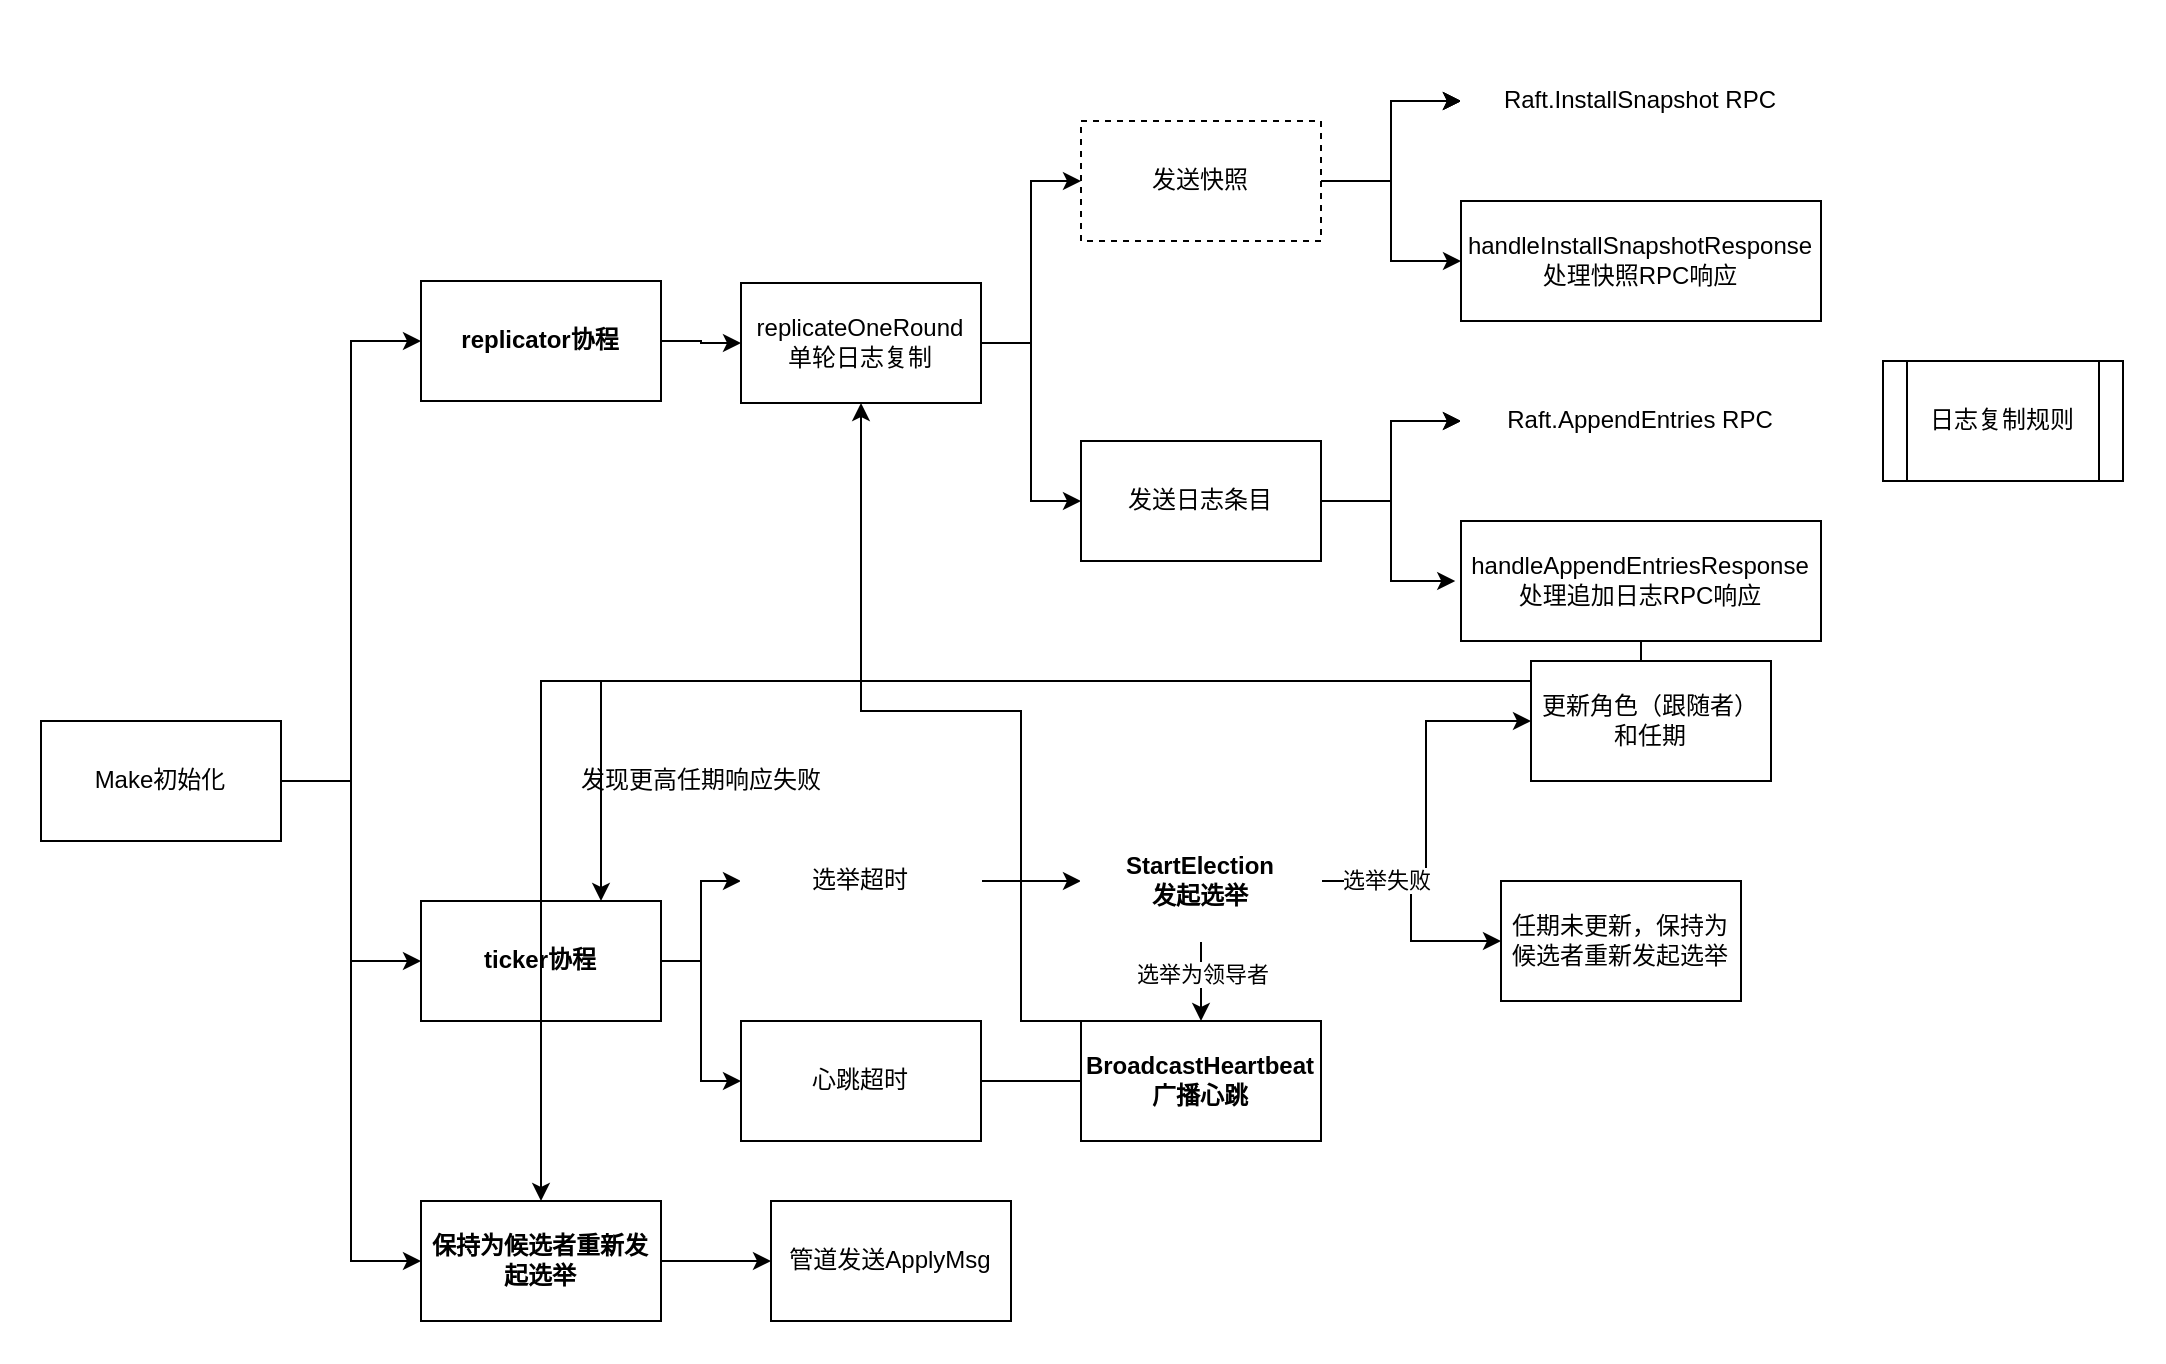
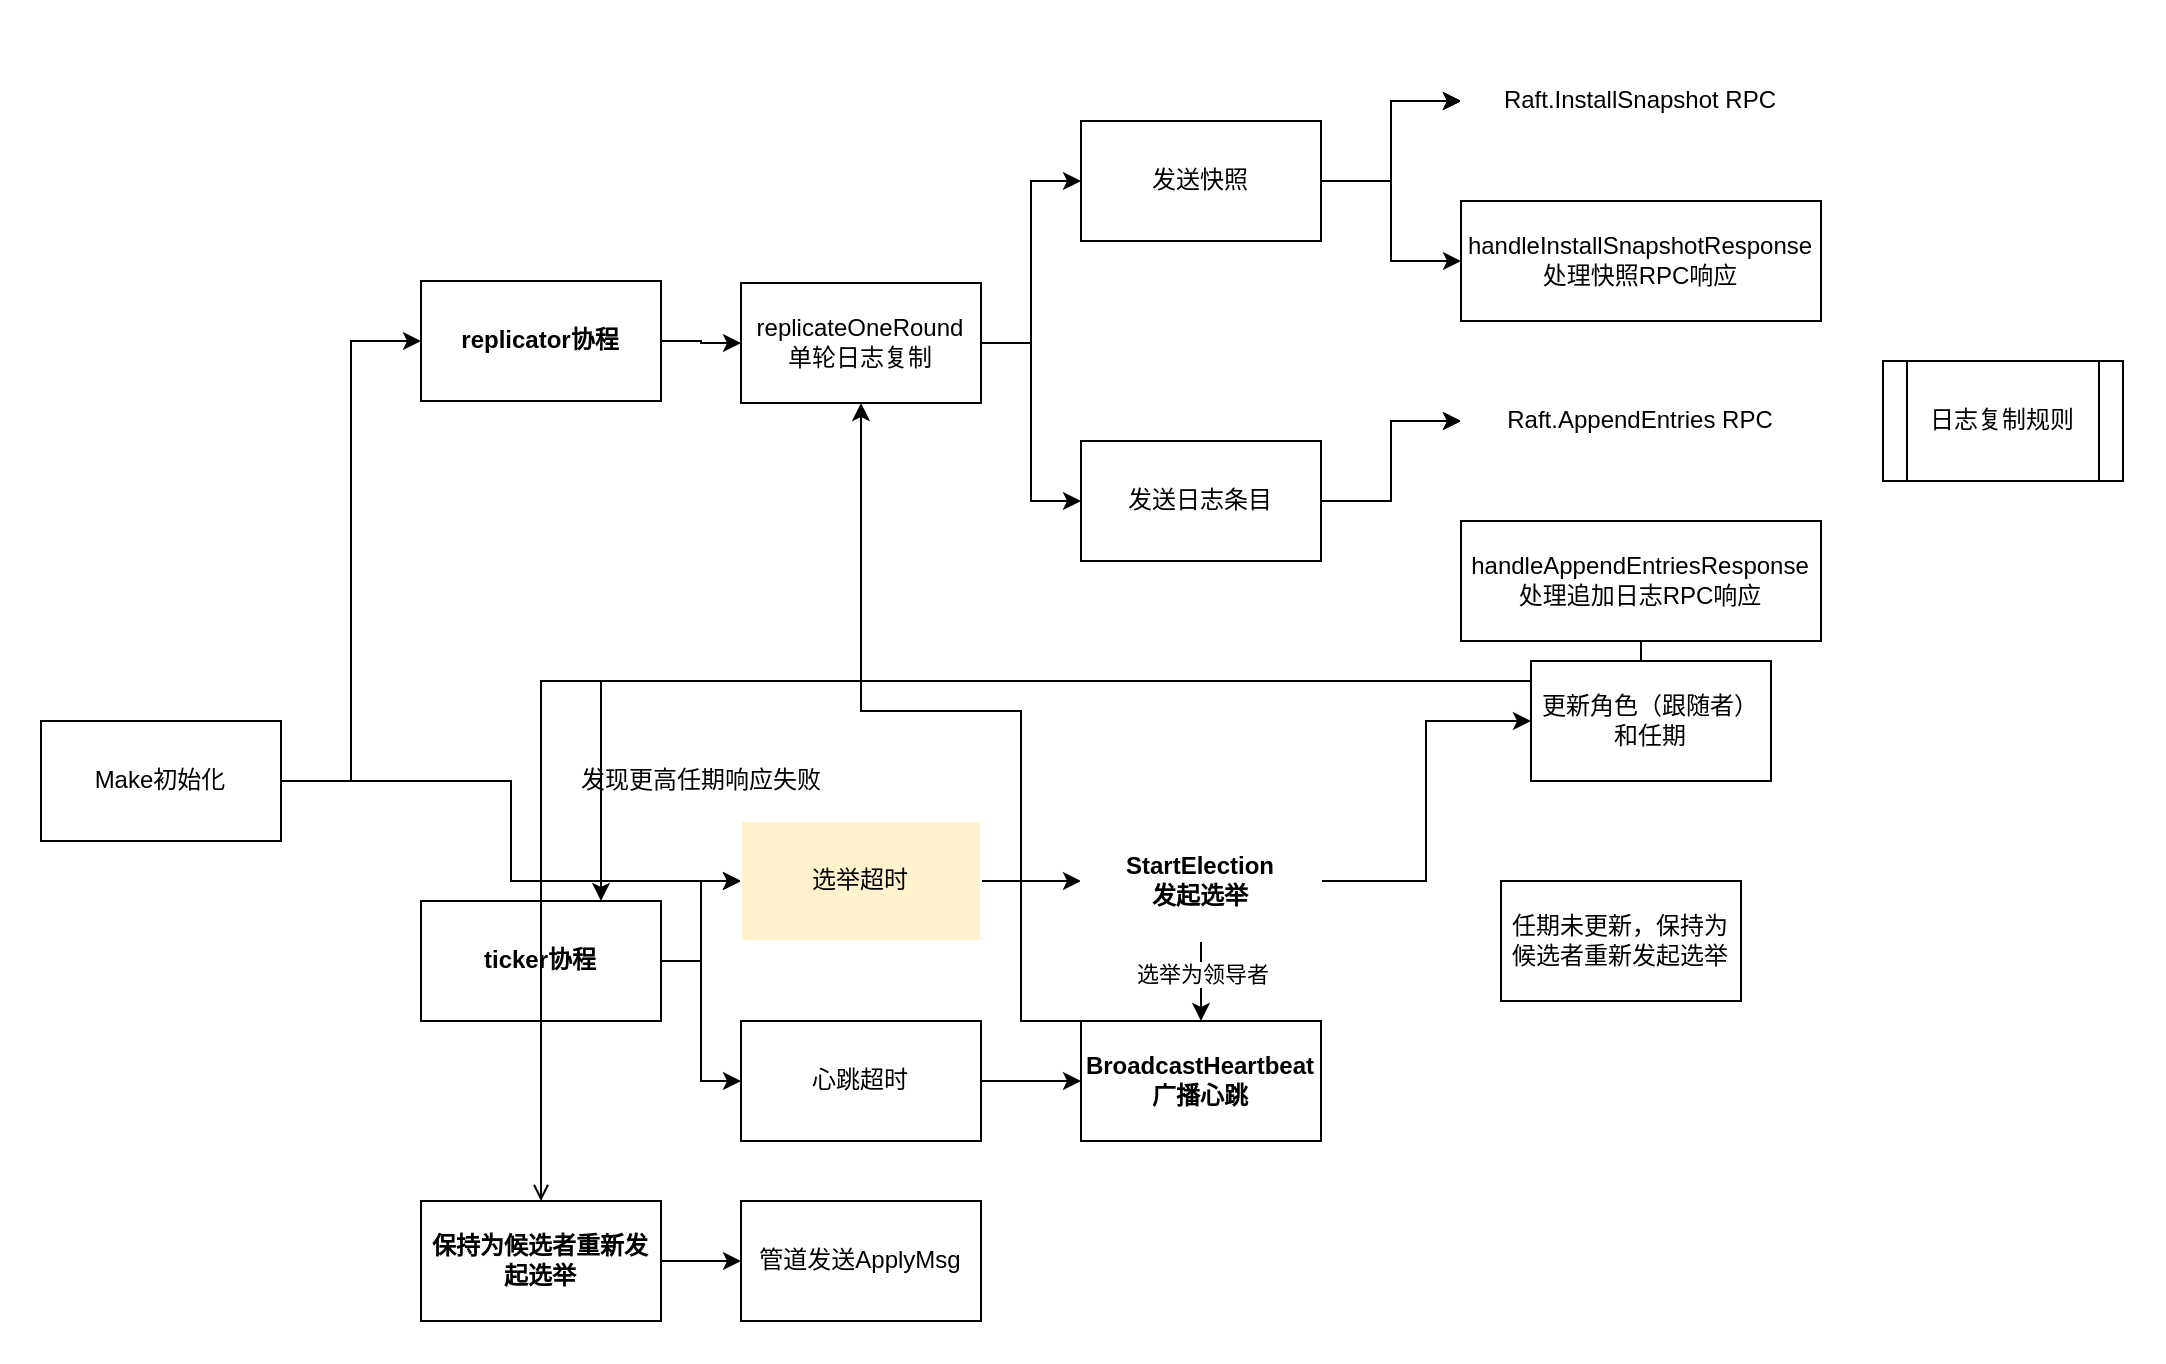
- <mxCell id="20" value="发送快照" style="rounded=0;whiteSpace=wrap;html=1;strokeColor=light-dark(#000000,#CC0000);dashed=1;" parent="1" vertex="1"><mxGeometry x="540" y="60" width="120" height="60" as="geometry" /></mxCell>
+ <mxCell id="20" value="发送快照" style="rounded=0;whiteSpace=wrap;html=1;strokeColor=light-dark(#000000,#CC0000);" parent="1" vertex="1"><mxGeometry x="540" y="60" width="120" height="60" as="geometry" /></mxCell>
- <mxCell id="30" style="edgeStyle=orthogonalEdgeStyle;rounded=0;orthogonalLoop=1;jettySize=auto;html=1;exitX=1;exitY=0.5;exitDx=0;exitDy=0;entryX=-0.016;entryY=0.5;entryDx=0;entryDy=0;entryPerimeter=0;" parent="1" source="23" target="29" edge="1"><mxGeometry relative="1" as="geometry" /></mxCell>
- <mxCell id="32" value="选举超时" style="rounded=0;whiteSpace=wrap;html=1;strokeColor=light-dark(#FFFFFF,#0000FF);" parent="1" vertex="1"><mxGeometry x="370" y="410" width="120" height="60" as="geometry" /></mxCell>
+ <mxCell id="32" value="选举超时" style="rounded=0;whiteSpace=wrap;html=1;strokeColor=light-dark(#FFFFFF,#0000FF);fillColor=#fff2cc;" parent="1" vertex="1"><mxGeometry x="370" y="410" width="120" height="60" as="geometry" /></mxCell>
- <mxCell id="38" style="edgeStyle=orthogonalEdgeStyle;rounded=0;orthogonalLoop=1;jettySize=auto;html=1;exitX=1;exitY=0.5;exitDx=0;exitDy=0;entryX=0;entryY=0.5;entryDx=0;entryDy=0;" parent="1" source="40" target="45" edge="1"><mxGeometry relative="1" as="geometry" /></mxCell>
- <mxCell id="39" value="选举失败" style="edgeLabel;html=1;align=center;verticalAlign=middle;resizable=0;points=[];" parent="38" vertex="1" connectable="0"><mxGeometry x="-0.464" y="1" relative="1" as="geometry"><mxPoint as="offset" /></mxGeometry></mxCell>
- <mxCell id="4" style="edgeStyle=orthogonalEdgeStyle;rounded=0;orthogonalLoop=1;jettySize=auto;html=1;exitX=1;exitY=0.5;exitDx=0;exitDy=0;entryX=0;entryY=0.5;entryDx=0;entryDy=0;" parent="1" source="5" target="10" edge="1"><mxGeometry relative="1" as="geometry" /></mxCell>
- <mxCell id="33" value="" style="edgeStyle=orthogonalEdgeStyle;rounded=0;orthogonalLoop=1;jettySize=auto;html=1;endArrow=none;" parent="1" source="34" target="42" edge="1"><mxGeometry relative="1" as="geometry" /></mxCell>
+ <mxCell id="33" value="" style="edgeStyle=orthogonalEdgeStyle;rounded=0;orthogonalLoop=1;jettySize=auto;html=1;" parent="1" source="34" target="42" edge="1"><mxGeometry relative="1" as="geometry" /></mxCell>
- <mxCell id="3" style="edgeStyle=orthogonalEdgeStyle;rounded=0;orthogonalLoop=1;jettySize=auto;html=1;exitX=1;exitY=0.5;exitDx=0;exitDy=0;entryX=0;entryY=0.5;entryDx=0;entryDy=0;" parent="1" source="5" target="12" edge="1"><mxGeometry relative="1" as="geometry" /></mxCell>
+ <mxCell id="3" style="edgeStyle=orthogonalEdgeStyle;rounded=0;orthogonalLoop=1;jettySize=auto;html=1;exitX=1;exitY=0.5;exitDx=0;exitDy=0;" parent="1" source="5" target="32" edge="1"><mxGeometry relative="1" as="geometry" /></mxCell>
- <mxCell id="27" style="edgeStyle=orthogonalEdgeStyle;rounded=0;orthogonalLoop=1;jettySize=auto;html=1;exitX=0.5;exitY=1;exitDx=0;exitDy=0;entryX=0.5;entryY=0;entryDx=0;entryDy=0;" parent="1" source="29" target="12" edge="1"><mxGeometry relative="1" as="geometry"><Array as="points"><mxPoint x="820" y="340" /><mxPoint x="270" y="340" /></Array></mxGeometry></mxCell>
+ <mxCell id="27" style="edgeStyle=orthogonalEdgeStyle;rounded=0;orthogonalLoop=1;jettySize=auto;html=1;exitX=0.5;exitY=1;exitDx=0;exitDy=0;entryX=0.5;entryY=0;entryDx=0;entryDy=0;endArrow=open;" parent="1" source="29" target="12" edge="1"><mxGeometry relative="1" as="geometry"><Array as="points"><mxPoint x="820" y="340" /><mxPoint x="270" y="340" /></Array></mxGeometry></mxCell>
- <mxCell id="43" value="管道发送ApplyMsg" style="whiteSpace=wrap;html=1;rounded=0;strokeColor=light-dark(#000000,#CC0000);" parent="1" vertex="1"><mxGeometry x="385" y="600" width="120" height="60" as="geometry" /></mxCell>
+ <mxCell id="43" value="管道发送ApplyMsg" style="whiteSpace=wrap;html=1;rounded=0;strokeColor=light-dark(#000000,#CC0000);" parent="1" vertex="1"><mxGeometry x="370" y="600" width="120" height="60" as="geometry" /></mxCell>
